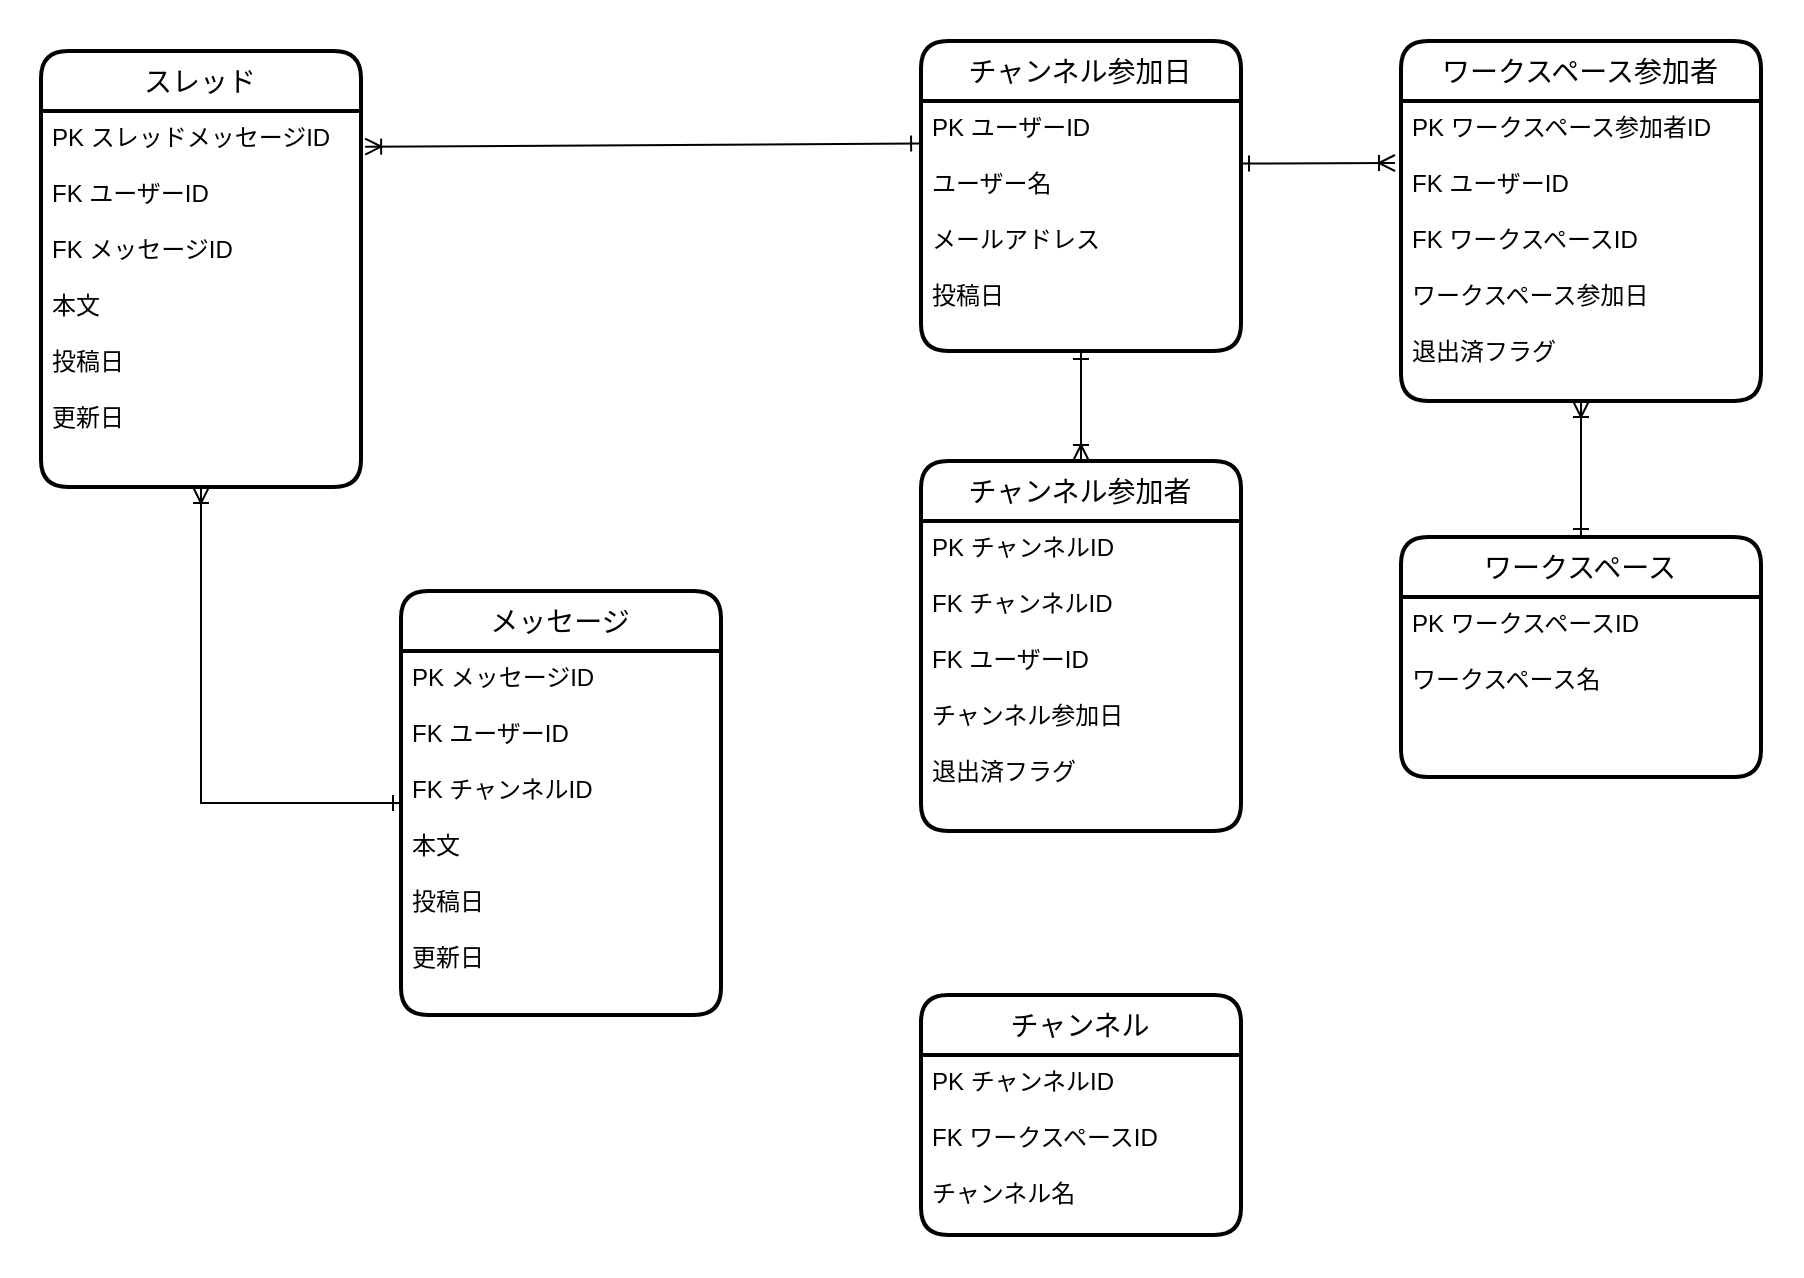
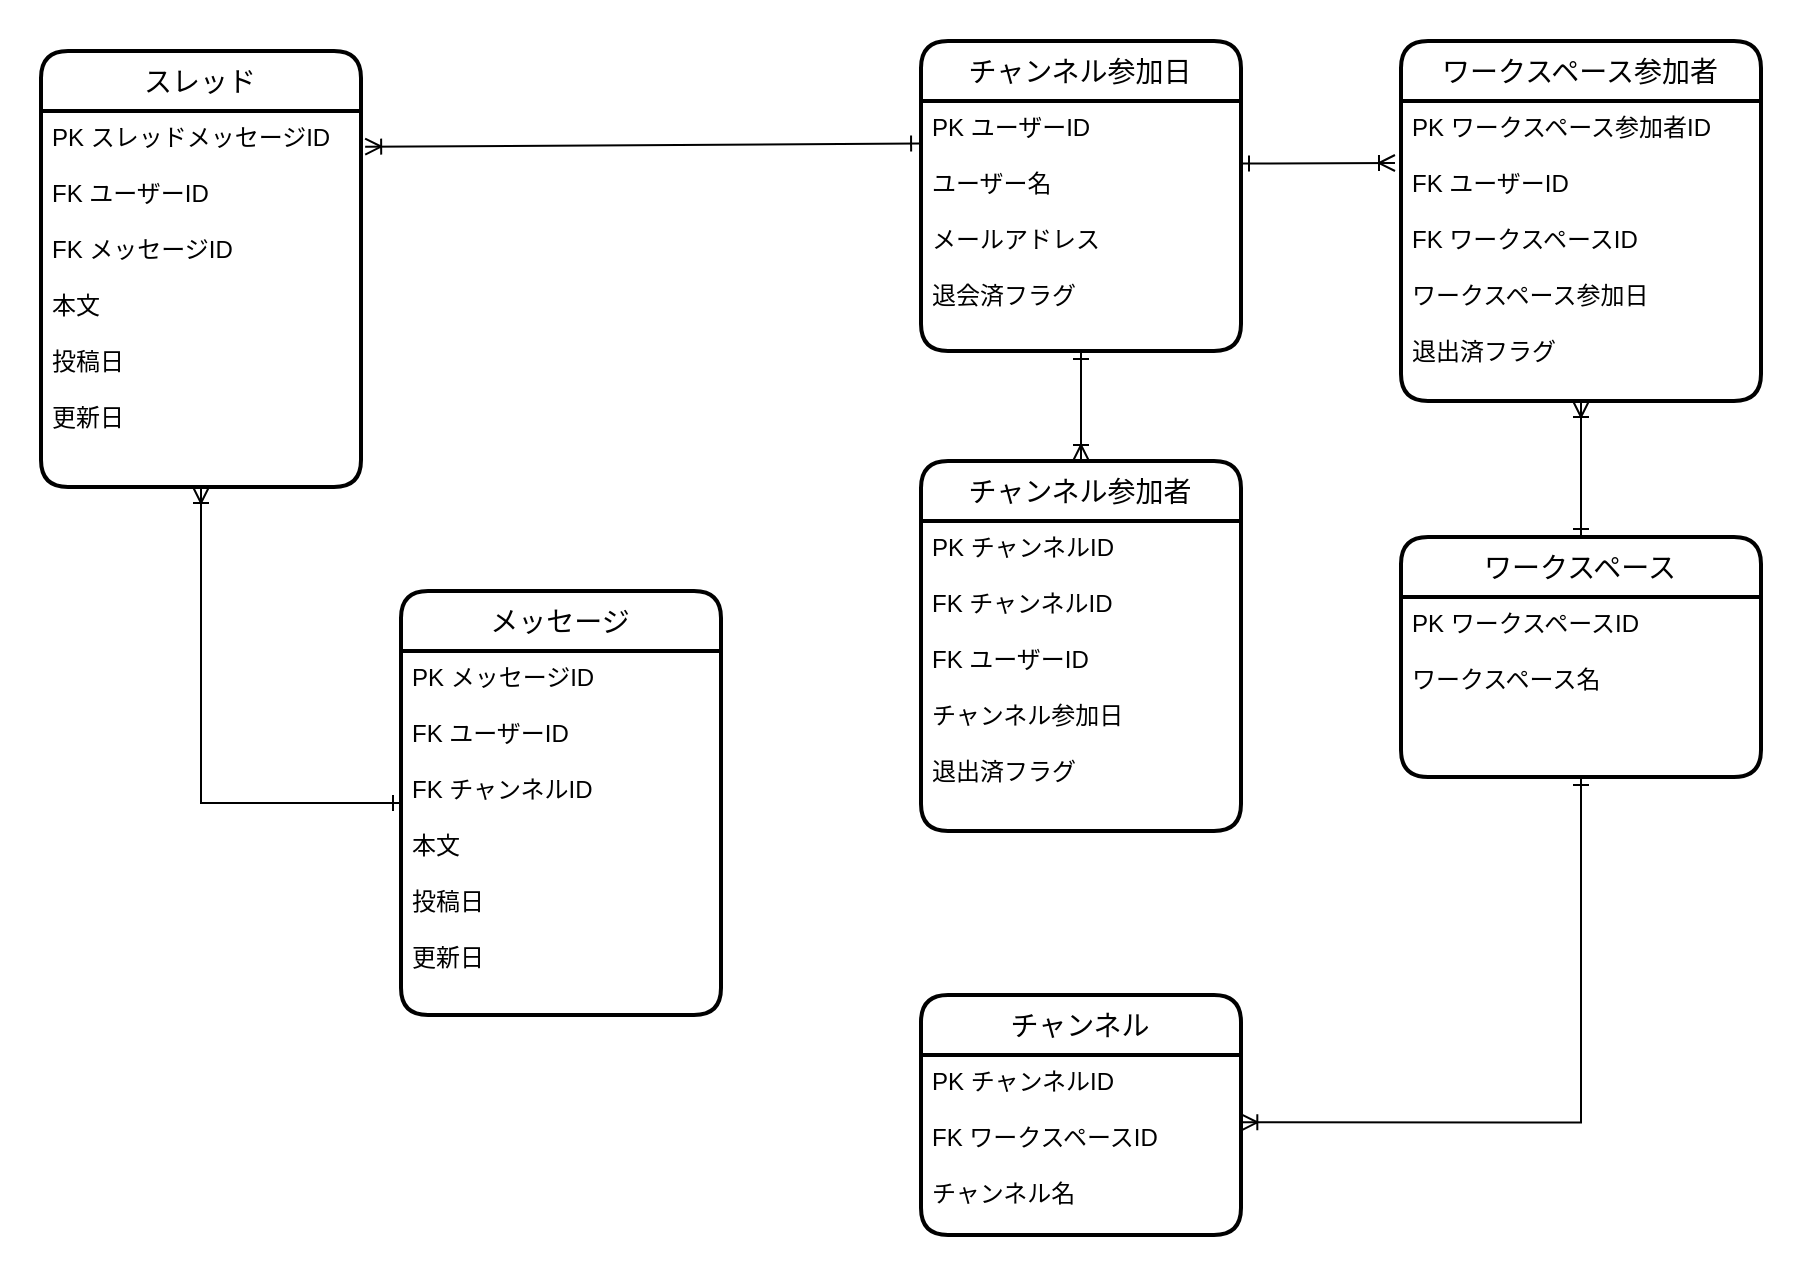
- <mxCell id="6" value="PK ユーザーID&#10;&#10;ユーザー名&#10;&#10;メールアドレス&#10;&#10;投稿日" style="align=left;strokeColor=none;fillColor=none;spacingLeft=4;fontSize=12;verticalAlign=top;resizable=0;rotatable=0;part=1;" parent="5" vertex="1"><mxGeometry y="30" width="160" height="125" as="geometry" /></mxCell>
+ <mxCell id="6" value="PK ユーザーID&#10;&#10;ユーザー名&#10;&#10;メールアドレス&#10;&#10;退会済フラグ" style="align=left;strokeColor=none;fillColor=none;spacingLeft=4;fontSize=12;verticalAlign=top;resizable=0;rotatable=0;part=1;" parent="5" vertex="1"><mxGeometry y="30" width="160" height="125" as="geometry" /></mxCell>
+ <mxCell id="20" style="edgeStyle=orthogonalEdgeStyle;rounded=0;orthogonalLoop=1;jettySize=auto;html=1;entryX=1.001;entryY=0.374;entryDx=0;entryDy=0;entryPerimeter=0;exitX=0.5;exitY=1;exitDx=0;exitDy=0;startArrow=ERone;startFill=0;endArrow=ERoneToMany;endFill=0;" parent="1" source="18" target="8" edge="1"><mxGeometry relative="1" as="geometry" /></mxCell>
